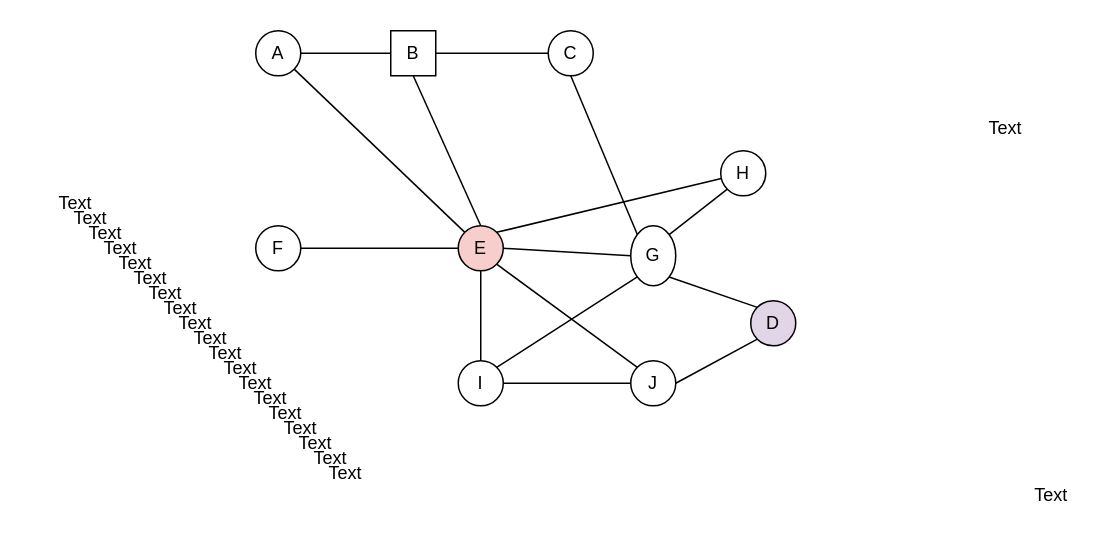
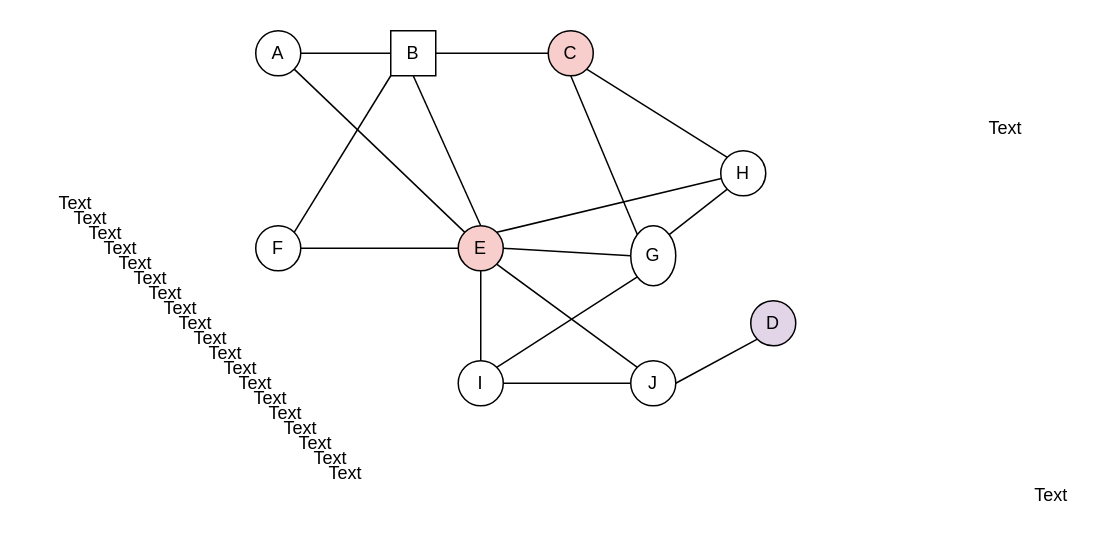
- <mxCell id="11" value="C" style="ellipse;whiteSpace=wrap;html=1;aspect=fixed;" parent="1" vertex="1"><mxGeometry x="365" y="20" width="30" height="30" as="geometry" /></mxCell>
+ <mxCell id="11" value="C" style="ellipse;whiteSpace=wrap;html=1;aspect=fixed;fillColor=#f8cecc;" parent="1" vertex="1"><mxGeometry x="365" y="20" width="30" height="30" as="geometry" /></mxCell>
+ <mxCell id="19" value="" style="endArrow=none;html=1;rounded=0;entryX=1;entryY=1;entryDx=0;entryDy=0;exitX=0;exitY=0;exitDx=0;exitDy=0;" parent="1" source="6" target="11" edge="1"><mxGeometry width="50" height="50" relative="1" as="geometry"><mxPoint x="300" y="470" as="sourcePoint" /><mxPoint x="350" y="420" as="targetPoint" /></mxGeometry></mxCell>
+ <mxCell id="21" value="" style="endArrow=none;html=1;rounded=0;entryX=0;entryY=1;entryDx=0;entryDy=0;exitX=1;exitY=0;exitDx=0;exitDy=0;" parent="1" source="3" target="9" edge="1"><mxGeometry width="50" height="50" relative="1" as="geometry"><mxPoint x="40" y="210" as="sourcePoint" /><mxPoint x="90" y="170" as="targetPoint" /></mxGeometry></mxCell>
- <mxCell id="24" value="" style="endArrow=none;html=1;rounded=0;entryX=0;entryY=0;entryDx=0;entryDy=0;exitX=1;exitY=1;exitDx=0;exitDy=0;" parent="1" source="7" target="8" edge="1"><mxGeometry width="50" height="50" relative="1" as="geometry"><mxPoint x="70" y="240" as="sourcePoint" /><mxPoint x="120" y="190" as="targetPoint" /></mxGeometry></mxCell>
